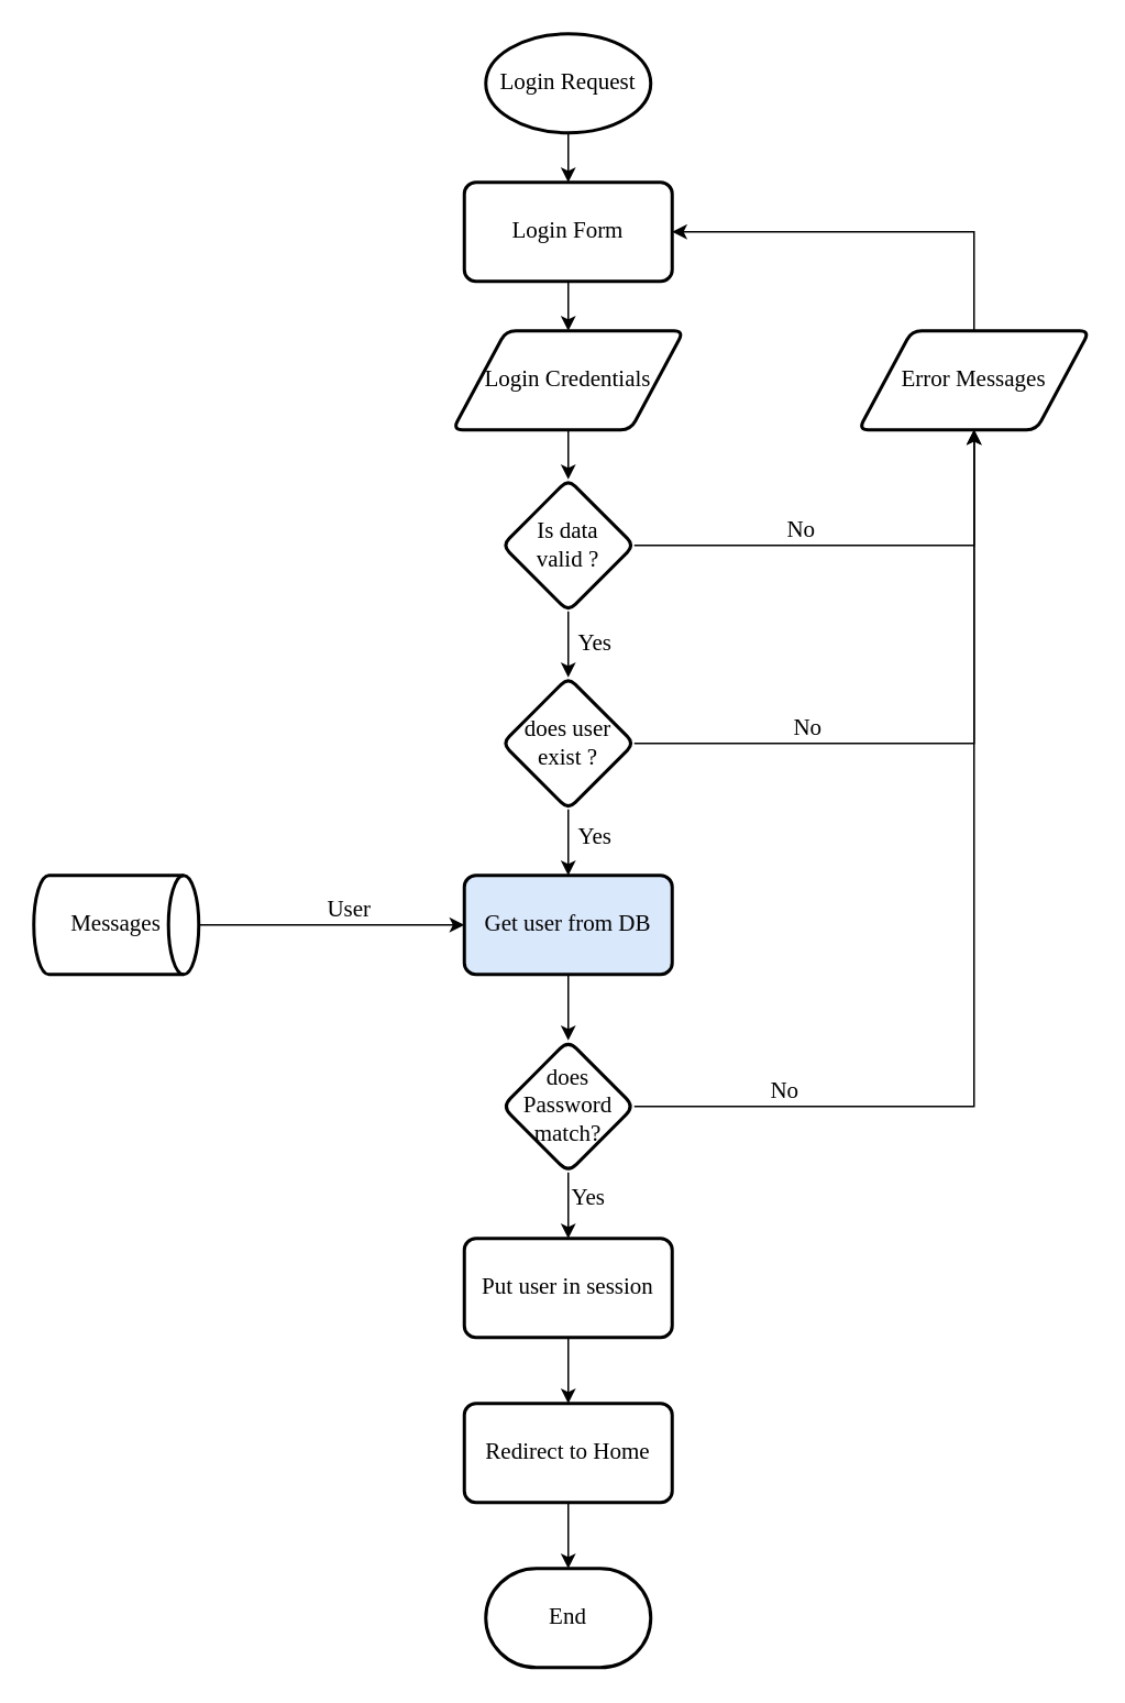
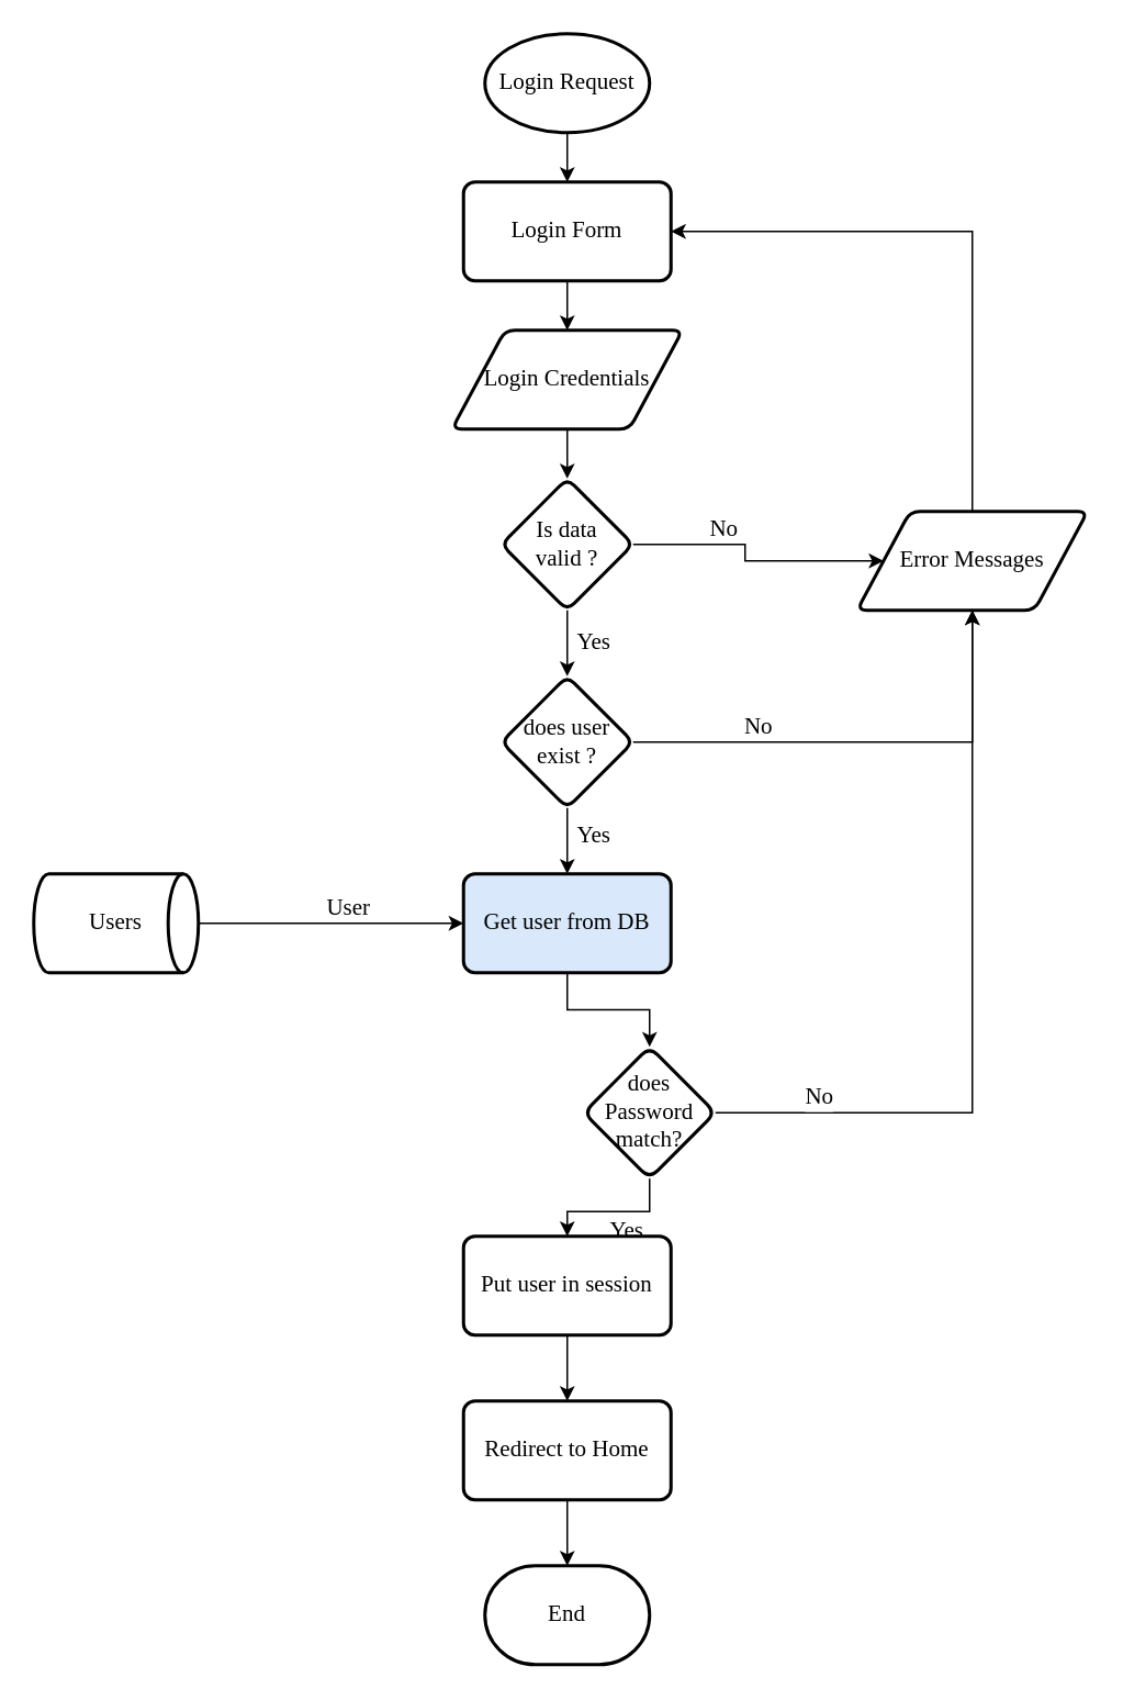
- <mxCell id="13" value="Error Messages" style="shape=parallelogram;html=1;strokeWidth=2;perimeter=parallelogramPerimeter;whiteSpace=wrap;rounded=1;arcSize=12;size=0.23;fontFamily=Times New Roman;fontSize=14;" parent="1" vertex="1"><mxGeometry x="520" y="200" width="140" height="60" as="geometry" /></mxCell>
+ <mxCell id="13" value="Error Messages" style="shape=parallelogram;html=1;strokeWidth=2;perimeter=parallelogramPerimeter;whiteSpace=wrap;rounded=1;arcSize=12;size=0.23;fontFamily=Times New Roman;fontSize=14;" parent="1" vertex="1"><mxGeometry x="520" y="310" width="140" height="60" as="geometry" /></mxCell>
- <mxCell id="22" value="Messages" style="strokeWidth=2;html=1;shape=mxgraph.flowchart.direct_data;whiteSpace=wrap;fontFamily=Times New Roman;fontSize=14;" parent="1" vertex="1"><mxGeometry x="20" y="530" width="100" height="60" as="geometry" /></mxCell>
+ <mxCell id="22" value="Users" style="strokeWidth=2;html=1;shape=mxgraph.flowchart.direct_data;whiteSpace=wrap;fontFamily=Times New Roman;fontSize=14;" parent="1" vertex="1"><mxGeometry x="20" y="530" width="100" height="60" as="geometry" /></mxCell>
- <mxCell id="26" value="&lt;font style=&quot;font-size: 14px&quot;&gt;does Password match?&lt;/font&gt;" style="rhombus;whiteSpace=wrap;html=1;fontSize=14;fontFamily=Times New Roman;rounded=1;arcSize=14;strokeWidth=2;" parent="1" vertex="1"><mxGeometry x="304" y="630" width="80" height="80" as="geometry" /></mxCell>
+ <mxCell id="26" value="&lt;font style=&quot;font-size: 14px&quot;&gt;does Password match?&lt;/font&gt;" style="rhombus;whiteSpace=wrap;html=1;fontSize=14;fontFamily=Times New Roman;rounded=1;arcSize=14;strokeWidth=2;" parent="1" vertex="1"><mxGeometry x="354" y="635" width="80" height="80" as="geometry" /></mxCell>
